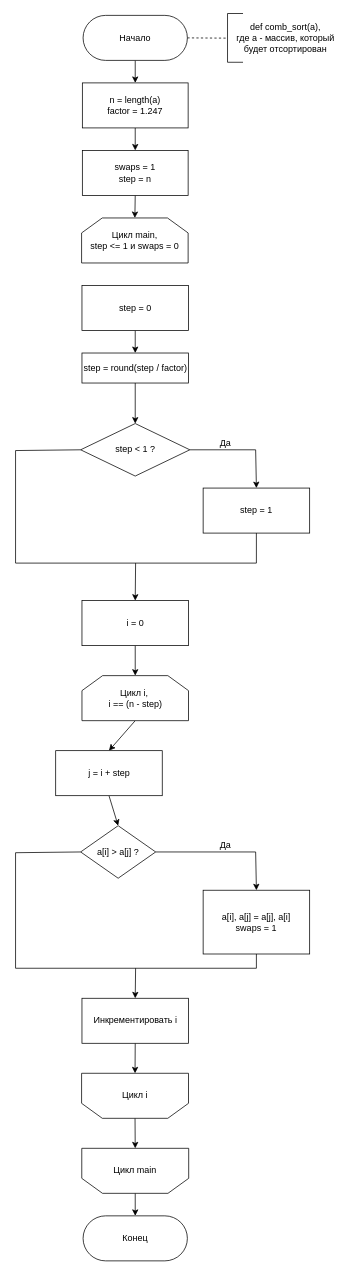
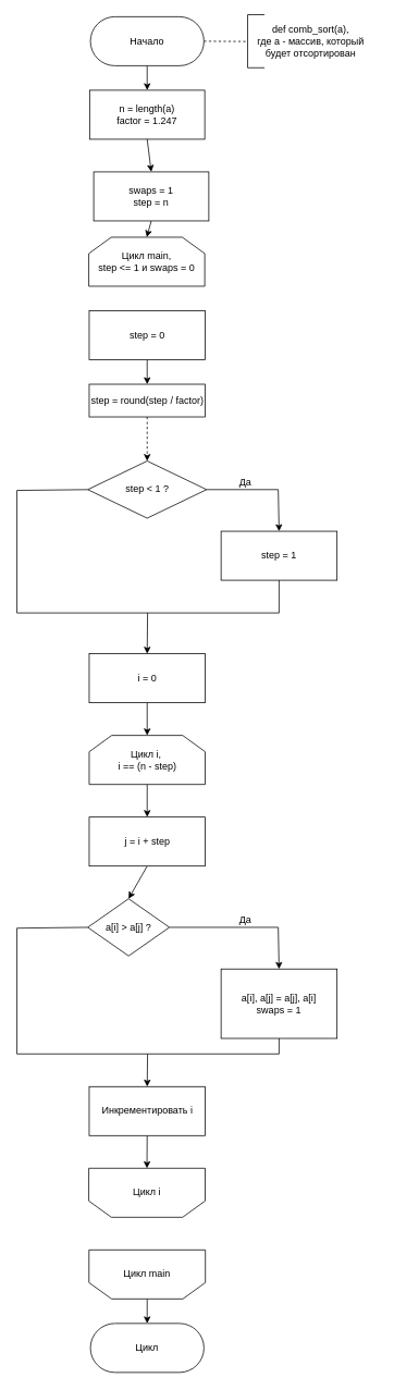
- <mxCell id="8" value="swaps = 1&lt;br&gt;step = n" style="rounded=0;whiteSpace=wrap;html=1;hachureGap=4;pointerEvents=0;" parent="1" vertex="1"><mxGeometry x="109" y="200" width="141" height="60" as="geometry" /></mxCell>
+ <mxCell id="8" value="swaps = 1&lt;br&gt;step = n" style="rounded=0;whiteSpace=wrap;html=1;hachureGap=4;pointerEvents=0;" parent="1" vertex="1"><mxGeometry x="114" y="210" width="141" height="60" as="geometry" /></mxCell>
- <mxCell id="14" style="edgeStyle=none;rounded=0;orthogonalLoop=1;jettySize=auto;html=1;exitX=0.5;exitY=1;exitDx=0;exitDy=0;entryX=0.5;entryY=0;entryDx=0;entryDy=0;shadow=0;endFill=1;startSize=6;endSize=6;sourcePerimeterSpacing=8;targetPerimeterSpacing=8;" parent="1" source="15" target="19" edge="1"><mxGeometry relative="1" as="geometry" /></mxCell>
+ <mxCell id="14" style="edgeStyle=none;rounded=0;orthogonalLoop=1;jettySize=auto;html=1;exitX=0.5;exitY=1;exitDx=0;exitDy=0;entryX=0.5;entryY=0;entryDx=0;entryDy=0;shadow=0;endFill=1;startSize=6;endSize=6;sourcePerimeterSpacing=8;targetPerimeterSpacing=8;dashed=1;" parent="1" source="15" target="19" edge="1"><mxGeometry relative="1" as="geometry" /></mxCell>
- <mxCell id="26" value="j = i + step" style="rounded=0;whiteSpace=wrap;html=1;hachureGap=4;pointerEvents=0;" parent="1" vertex="1"><mxGeometry x="73.5" y="1000" width="142" height="60" as="geometry" /></mxCell>
+ <mxCell id="26" value="j = i + step" style="rounded=0;whiteSpace=wrap;html=1;hachureGap=4;pointerEvents=0;" parent="1" vertex="1"><mxGeometry x="108.5" y="1000" width="142" height="60" as="geometry" /></mxCell>
- <mxCell id="33" style="edgeStyle=none;rounded=0;orthogonalLoop=1;jettySize=auto;html=1;exitX=0.5;exitY=0;exitDx=0;exitDy=0;exitPerimeter=0;entryX=0.5;entryY=1;entryDx=0;entryDy=0;entryPerimeter=0;shadow=0;startArrow=none;startFill=0;endArrow=classic;endFill=1;startSize=6;endSize=6;sourcePerimeterSpacing=8;targetPerimeterSpacing=8;" parent="1" source="34" target="11" edge="1"><mxGeometry relative="1" as="geometry" /></mxCell>
- <mxCell id="38" value="Конец" style="rounded=1;whiteSpace=wrap;html=1;fontSize=12;glass=0;strokeWidth=1;shadow=0;arcSize=50;" parent="1" vertex="1"><mxGeometry x="110" y="1620" width="139" height="60" as="geometry" /></mxCell>
+ <mxCell id="38" value="Цикл" style="rounded=1;whiteSpace=wrap;html=1;fontSize=12;glass=0;strokeWidth=1;shadow=0;arcSize=50;" parent="1" vertex="1"><mxGeometry x="110" y="1620" width="139" height="60" as="geometry" /></mxCell>
